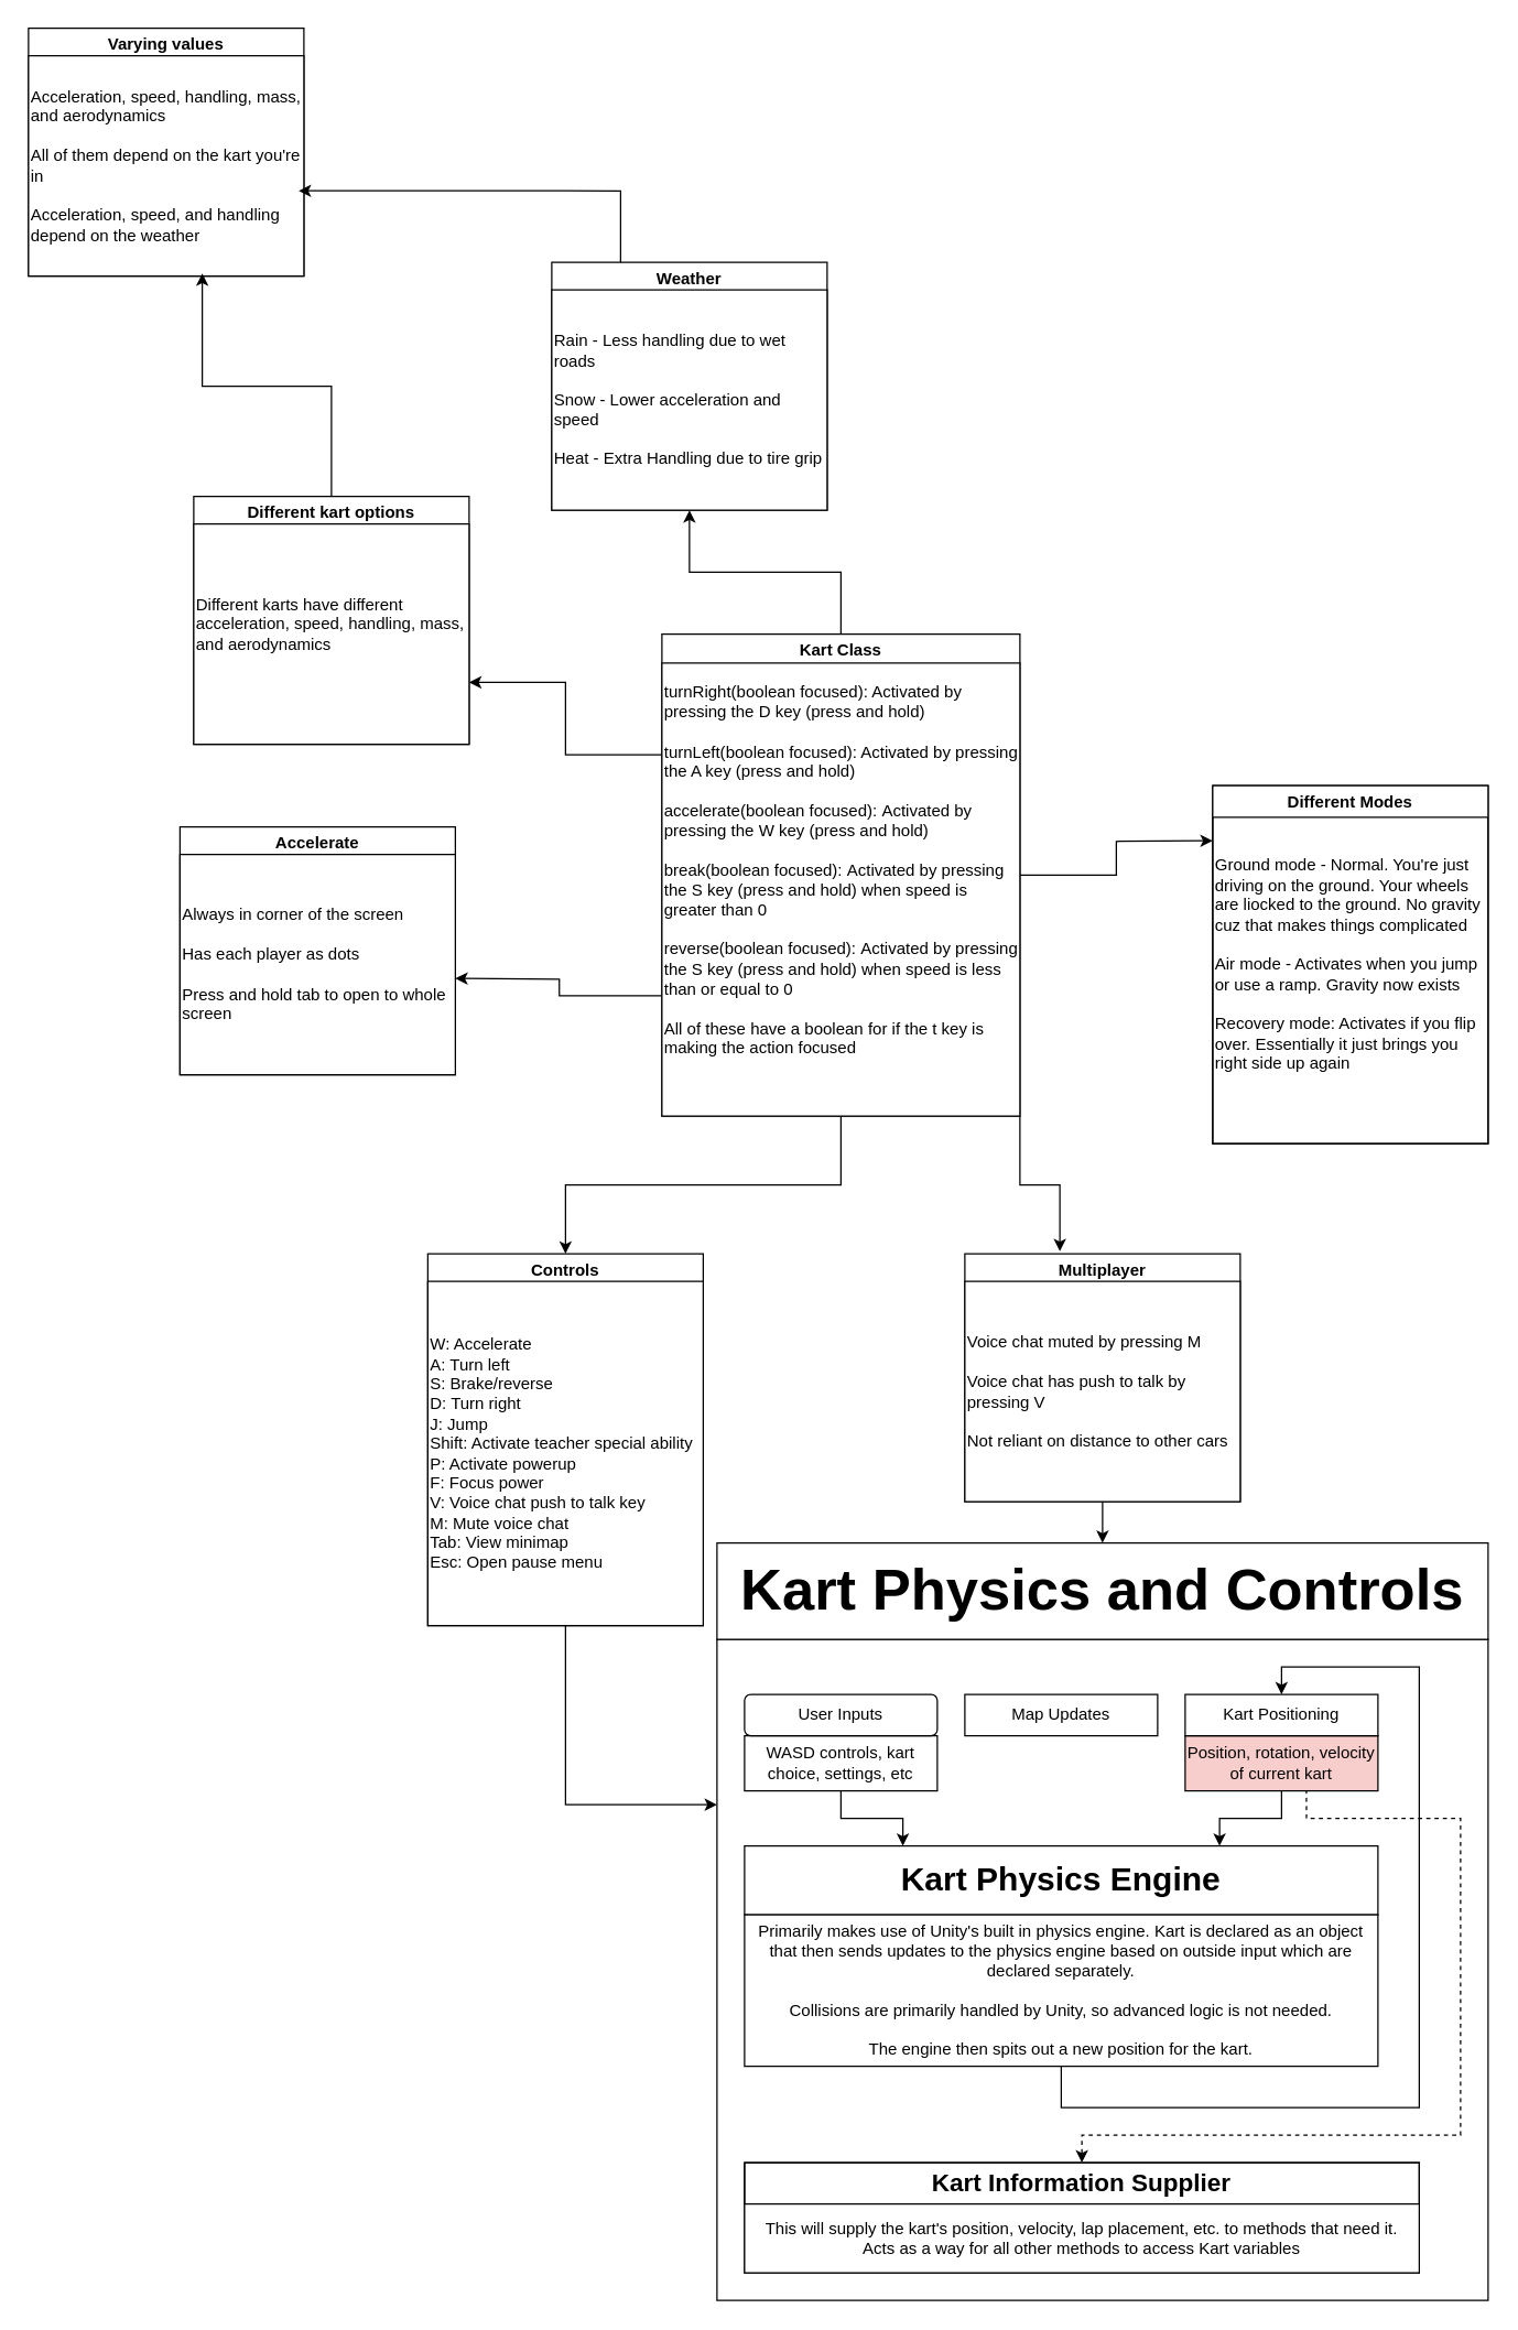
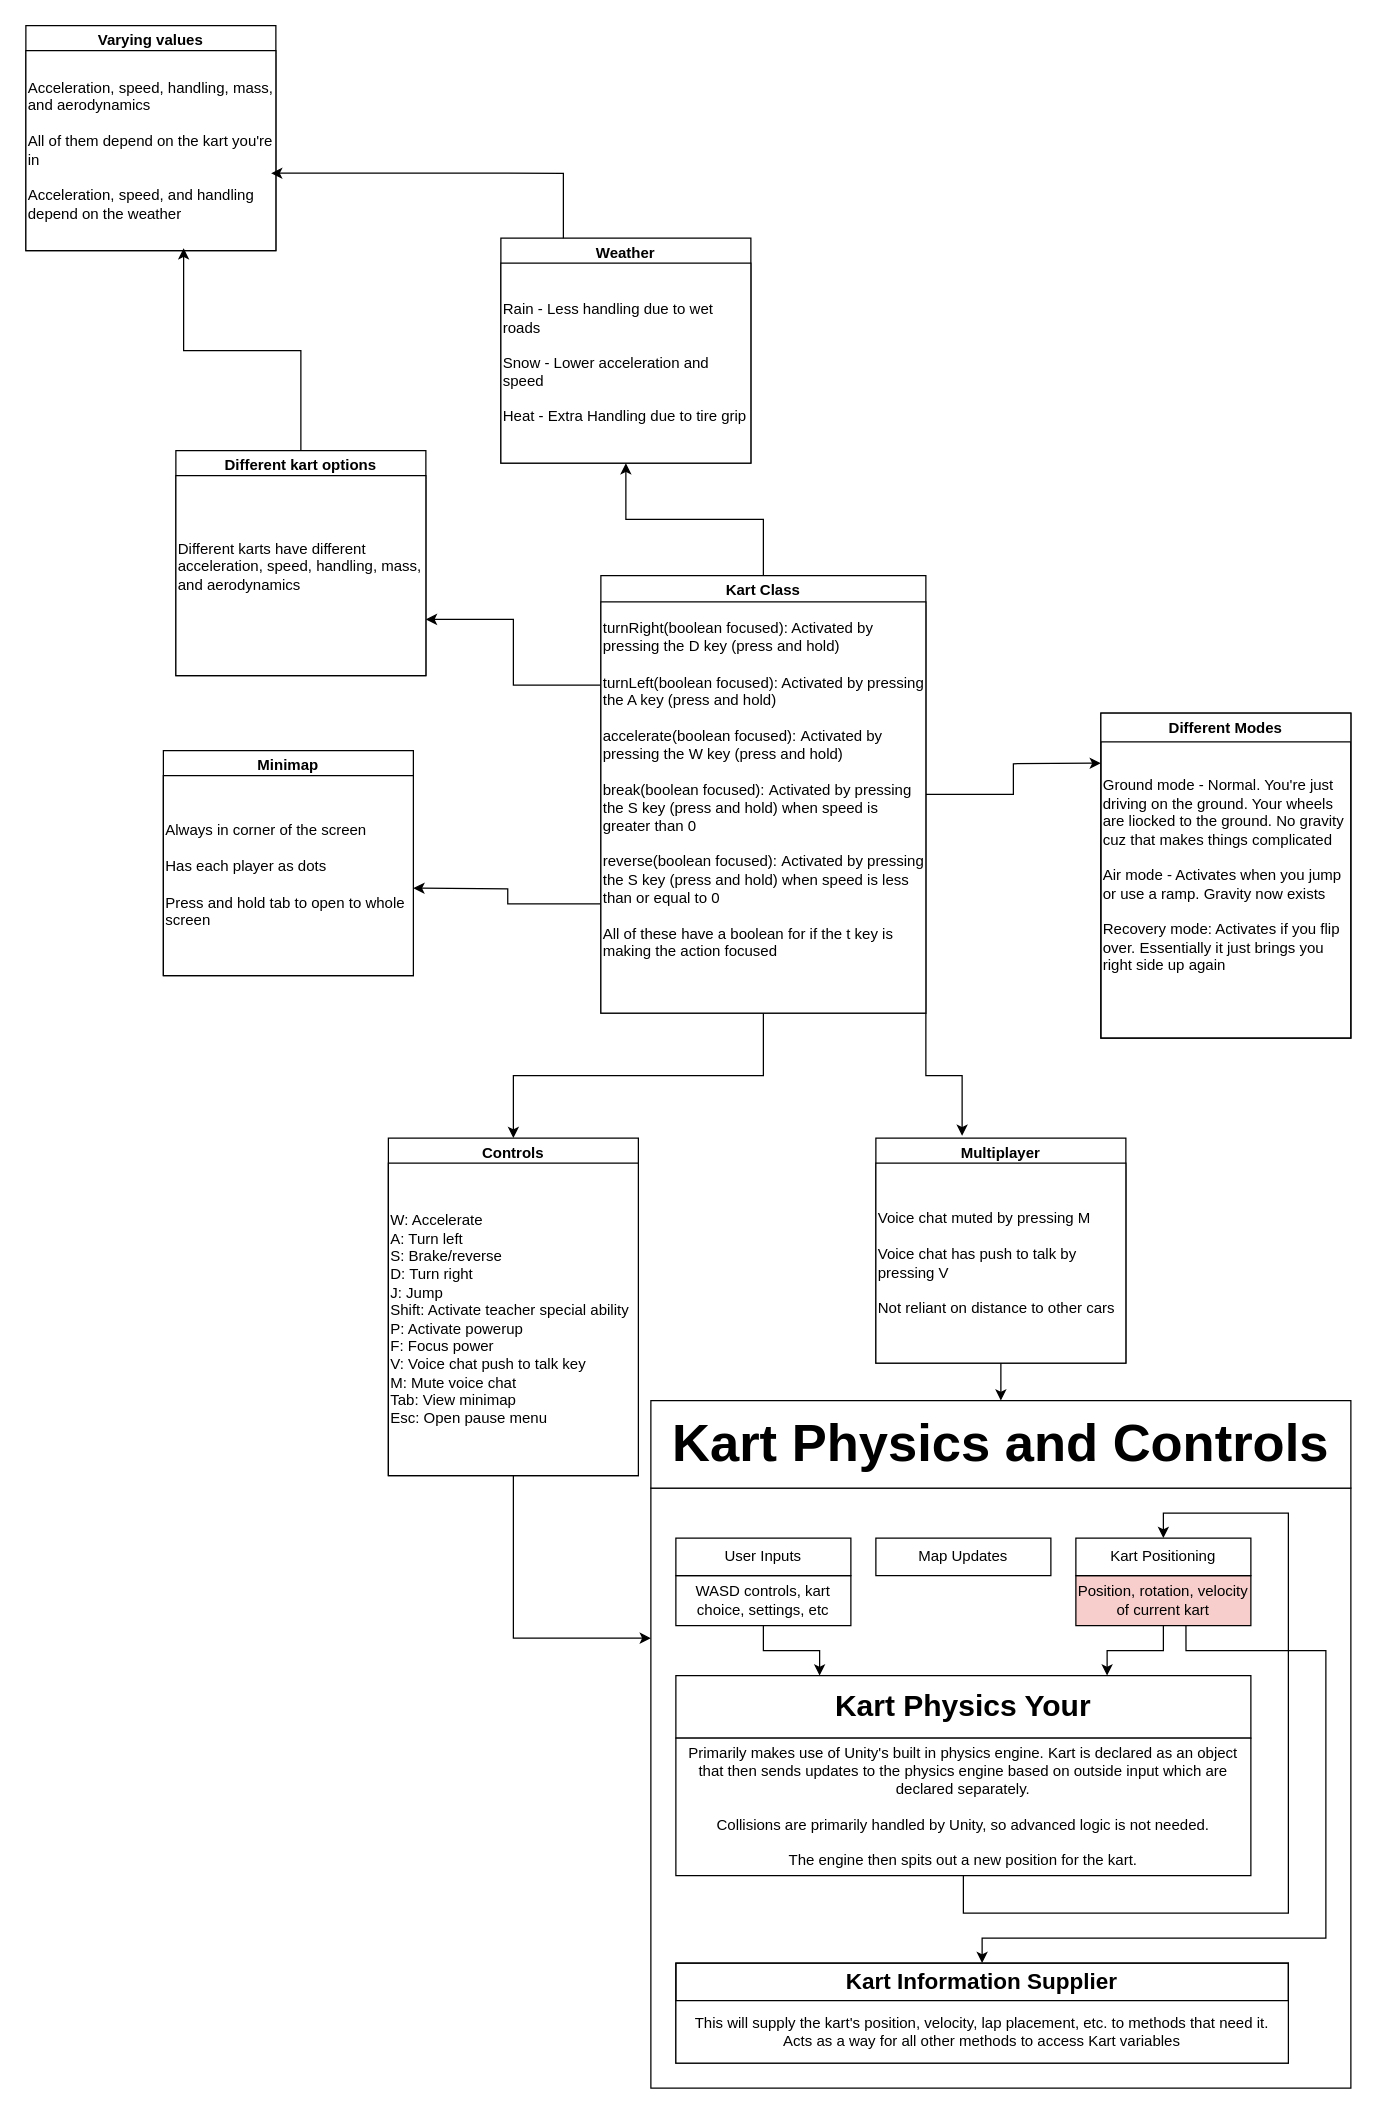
- <mxCell id="21" value="Accelerate" style="swimlane;whiteSpace=wrap;html=1;" parent="1" vertex="1"><mxGeometry x="130" y="600" width="200" height="180" as="geometry" /></mxCell>
+ <mxCell id="21" value="Minimap" style="swimlane;whiteSpace=wrap;html=1;" parent="1" vertex="1"><mxGeometry x="130" y="600" width="200" height="180" as="geometry" /></mxCell>
- <mxCell id="39" value="User Inputs" style="whiteSpace=wrap;html=1;strokeColor=light-dark(#000000,#FF8000);rounded=1;" parent="26" vertex="1"><mxGeometry x="20" y="110" width="140" height="30" as="geometry" /></mxCell>
+ <mxCell id="39" value="User Inputs" style="rounded=0;whiteSpace=wrap;html=1;strokeColor=light-dark(#000000,#FF8000);" parent="26" vertex="1"><mxGeometry x="20" y="110" width="140" height="30" as="geometry" /></mxCell>
- <mxCell id="34" value="&lt;b&gt;&lt;font style=&quot;font-size: 24px;&quot;&gt;Kart Physics Engine&lt;/font&gt;&lt;/b&gt;" style="rounded=0;whiteSpace=wrap;html=1;strokeColor=light-dark(#000000,#FFFF00);" parent="26" vertex="1"><mxGeometry x="20" y="220" width="460" height="50" as="geometry" /></mxCell>
+ <mxCell id="34" value="&lt;b&gt;&lt;font style=&quot;font-size: 24px;&quot;&gt;Kart Physics Your&lt;/font&gt;&lt;/b&gt;" style="rounded=0;whiteSpace=wrap;html=1;strokeColor=light-dark(#000000,#FFFF00);" parent="26" vertex="1"><mxGeometry x="20" y="220" width="460" height="50" as="geometry" /></mxCell>
- <mxCell id="28" style="edgeStyle=orthogonalEdgeStyle;rounded=0;orthogonalLoop=1;jettySize=auto;html=1;exitX=0.629;exitY=0.975;exitDx=0;exitDy=0;entryX=0.5;entryY=0;entryDx=0;entryDy=0;fillColor=light-dark(transparent,#66B2FF);strokeColor=light-dark(#000000,#0000CC);exitPerimeter=0;dashed=1;" parent="26" source="41" target="29" edge="1"><mxGeometry relative="1" as="geometry"><Array as="points"><mxPoint x="428" y="200" /><mxPoint x="540" y="200" /><mxPoint x="540" y="430" /><mxPoint x="265" y="430" /></Array></mxGeometry></mxCell>
+ <mxCell id="28" style="edgeStyle=orthogonalEdgeStyle;rounded=0;orthogonalLoop=1;jettySize=auto;html=1;exitX=0.629;exitY=0.975;exitDx=0;exitDy=0;entryX=0.5;entryY=0;entryDx=0;entryDy=0;fillColor=light-dark(transparent,#66B2FF);strokeColor=light-dark(#000000,#0000CC);exitPerimeter=0;" parent="26" source="41" target="29" edge="1"><mxGeometry relative="1" as="geometry"><Array as="points"><mxPoint x="428" y="200" /><mxPoint x="540" y="200" /><mxPoint x="540" y="430" /><mxPoint x="265" y="430" /></Array></mxGeometry></mxCell>
